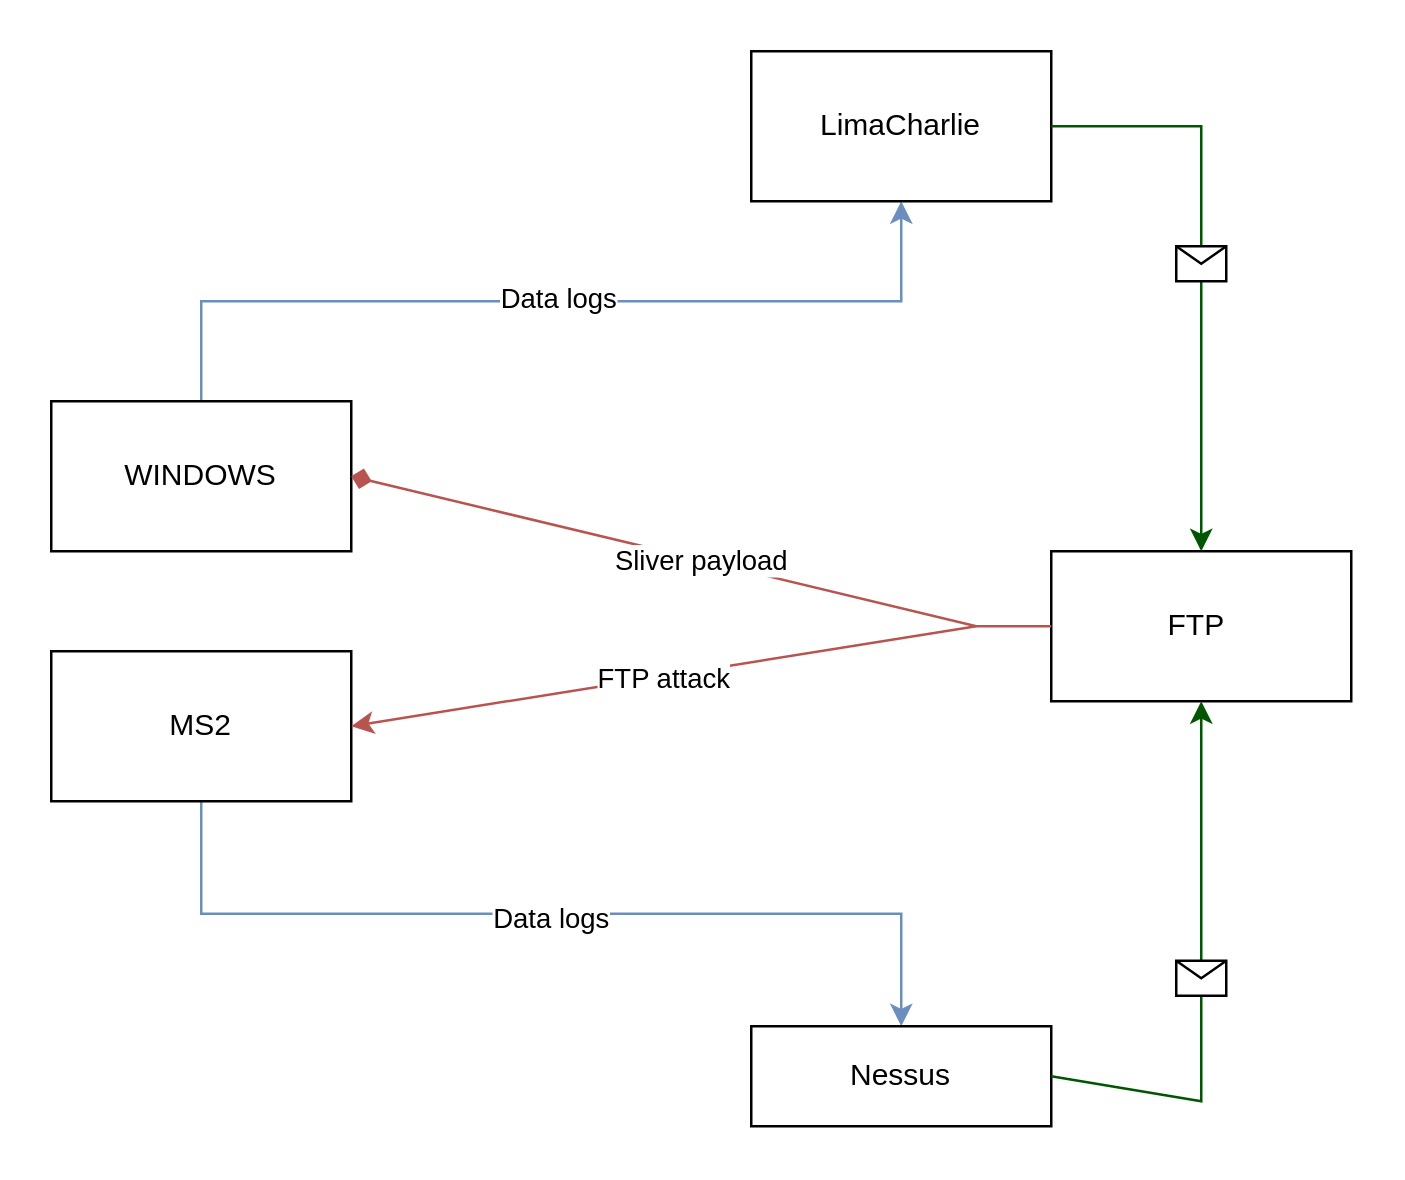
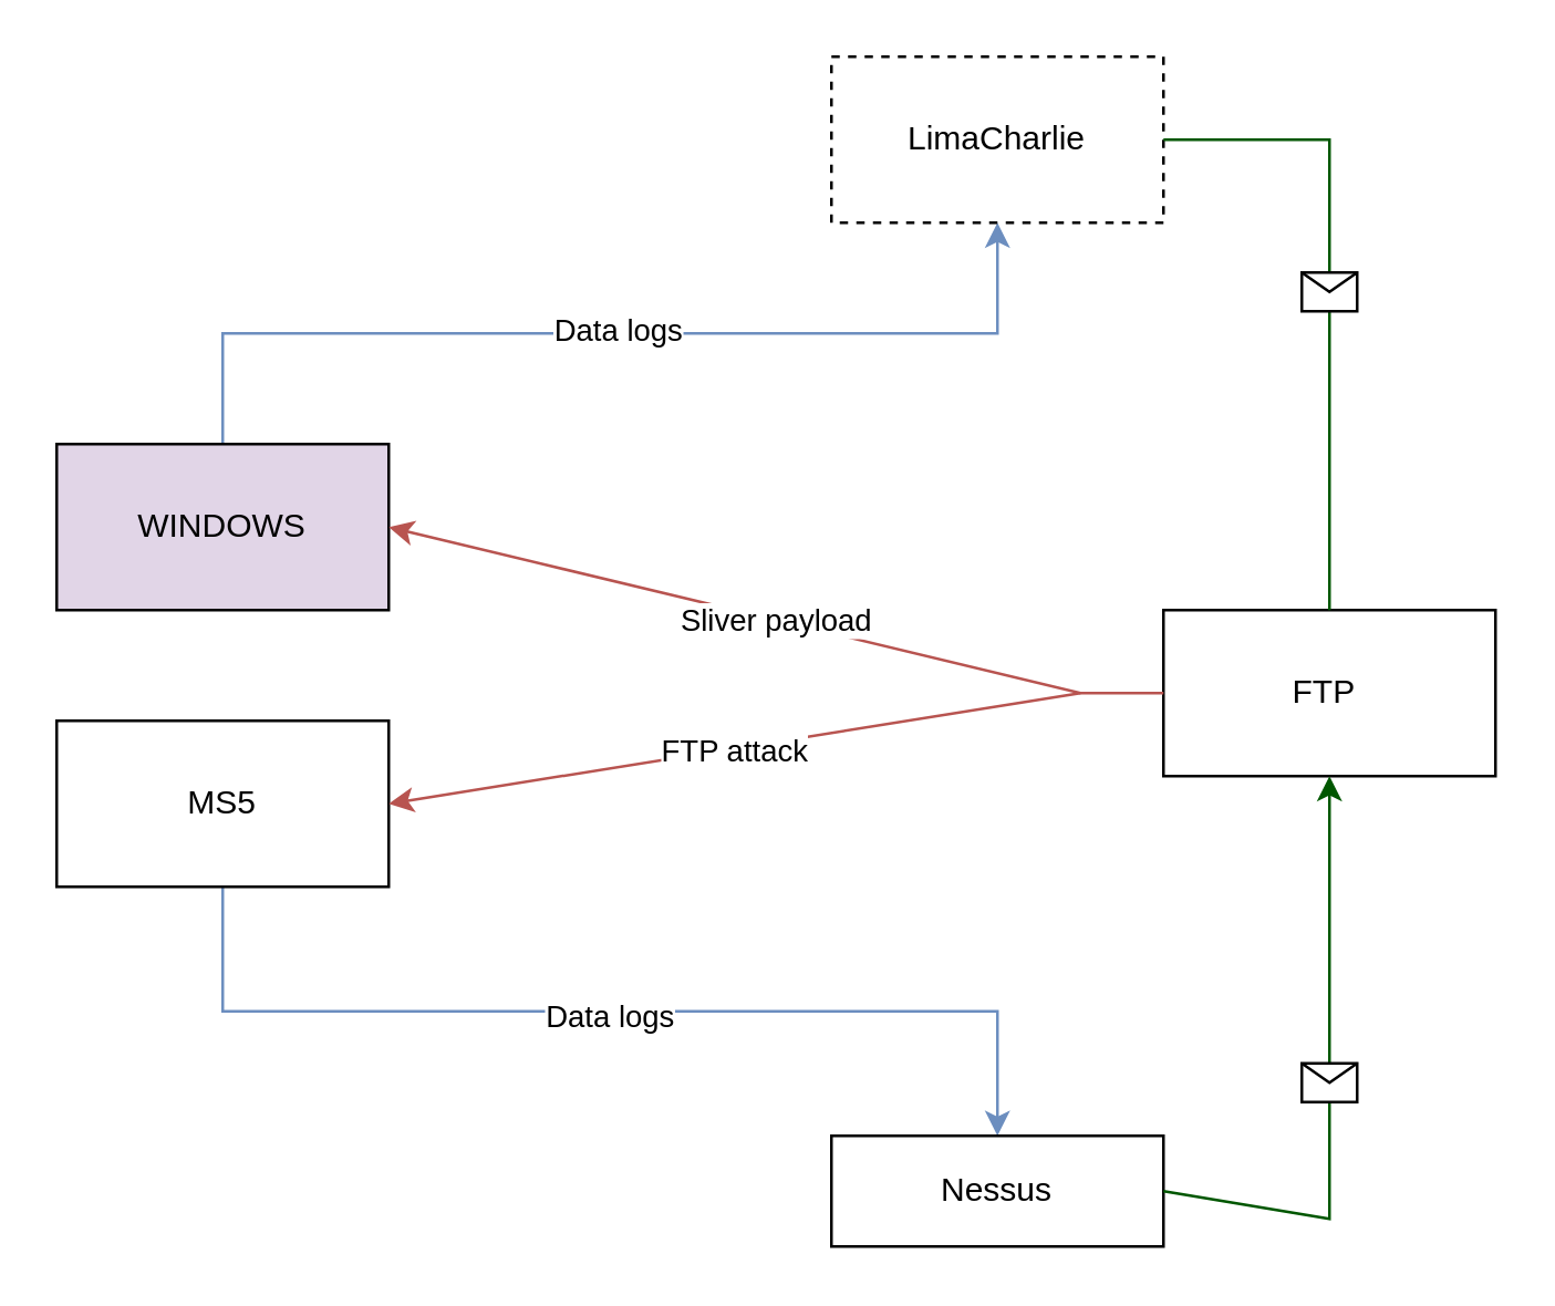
- <mxCell id="8" value="LimaCharlie" style="rounded=0;whiteSpace=wrap;html=1;" parent="1" vertex="1"><mxGeometry x="300" y="20" width="120" height="60" as="geometry" /></mxCell>
+ <mxCell id="8" value="LimaCharlie" style="rounded=0;whiteSpace=wrap;html=1;dashed=1;" parent="1" vertex="1"><mxGeometry x="300" y="20" width="120" height="60" as="geometry" /></mxCell>
- <mxCell id="6" value="WINDOWS" style="rounded=0;whiteSpace=wrap;html=1;" parent="1" vertex="1"><mxGeometry x="20" y="160" width="120" height="60" as="geometry" /></mxCell>
+ <mxCell id="6" value="WINDOWS" style="rounded=0;whiteSpace=wrap;html=1;fillColor=#e1d5e7;" parent="1" vertex="1"><mxGeometry x="20" y="160" width="120" height="60" as="geometry" /></mxCell>
- <mxCell id="10" value="" style="endArrow=diamond;html=1;rounded=0;exitX=0;exitY=0.5;exitDx=0;exitDy=0;entryX=1;entryY=0.5;entryDx=0;entryDy=0;fillColor=#f8cecc;strokeColor=#b85450;" edge="1" parent="1" source="7" target="6"><mxGeometry relative="1" as="geometry"><mxPoint x="180" y="330" as="sourcePoint" /><mxPoint x="180" y="280" as="targetPoint" /><Array as="points"><mxPoint x="390" y="250" /></Array></mxGeometry></mxCell>
+ <mxCell id="10" value="" style="endArrow=classic;html=1;rounded=0;exitX=0;exitY=0.5;exitDx=0;exitDy=0;entryX=1;entryY=0.5;entryDx=0;entryDy=0;fillColor=#f8cecc;strokeColor=#b85450;" edge="1" parent="1" source="7" target="6"><mxGeometry relative="1" as="geometry"><mxPoint x="180" y="330" as="sourcePoint" /><mxPoint x="180" y="280" as="targetPoint" /><Array as="points"><mxPoint x="390" y="250" /></Array></mxGeometry></mxCell>
- <mxCell id="15" value="" style="endArrow=classic;html=1;rounded=0;exitX=1;exitY=0.5;exitDx=0;exitDy=0;entryX=0.5;entryY=0;entryDx=0;entryDy=0;fillColor=#008a00;strokeColor=#005700;" edge="1" parent="1" source="8" target="7"><mxGeometry relative="1" as="geometry"><mxPoint x="450" y="50" as="sourcePoint" /><mxPoint x="510" y="220" as="targetPoint" /><Array as="points"><mxPoint x="480" y="50" /></Array></mxGeometry></mxCell>
+ <mxCell id="15" value="" style="endArrow=none;html=1;rounded=0;exitX=1;exitY=0.5;exitDx=0;exitDy=0;entryX=0.5;entryY=0;entryDx=0;entryDy=0;fillColor=#008a00;strokeColor=#005700;" edge="1" parent="1" source="8" target="7"><mxGeometry relative="1" as="geometry"><mxPoint x="450" y="50" as="sourcePoint" /><mxPoint x="510" y="220" as="targetPoint" /><Array as="points"><mxPoint x="480" y="50" /></Array></mxGeometry></mxCell>
- <mxCell id="12" value="MS2" style="rounded=0;whiteSpace=wrap;html=1;" vertex="1" parent="1"><mxGeometry x="20" y="260" width="120" height="60" as="geometry" /></mxCell>
+ <mxCell id="12" value="MS5" style="rounded=0;whiteSpace=wrap;html=1;" vertex="1" parent="1"><mxGeometry x="20" y="260" width="120" height="60" as="geometry" /></mxCell>
